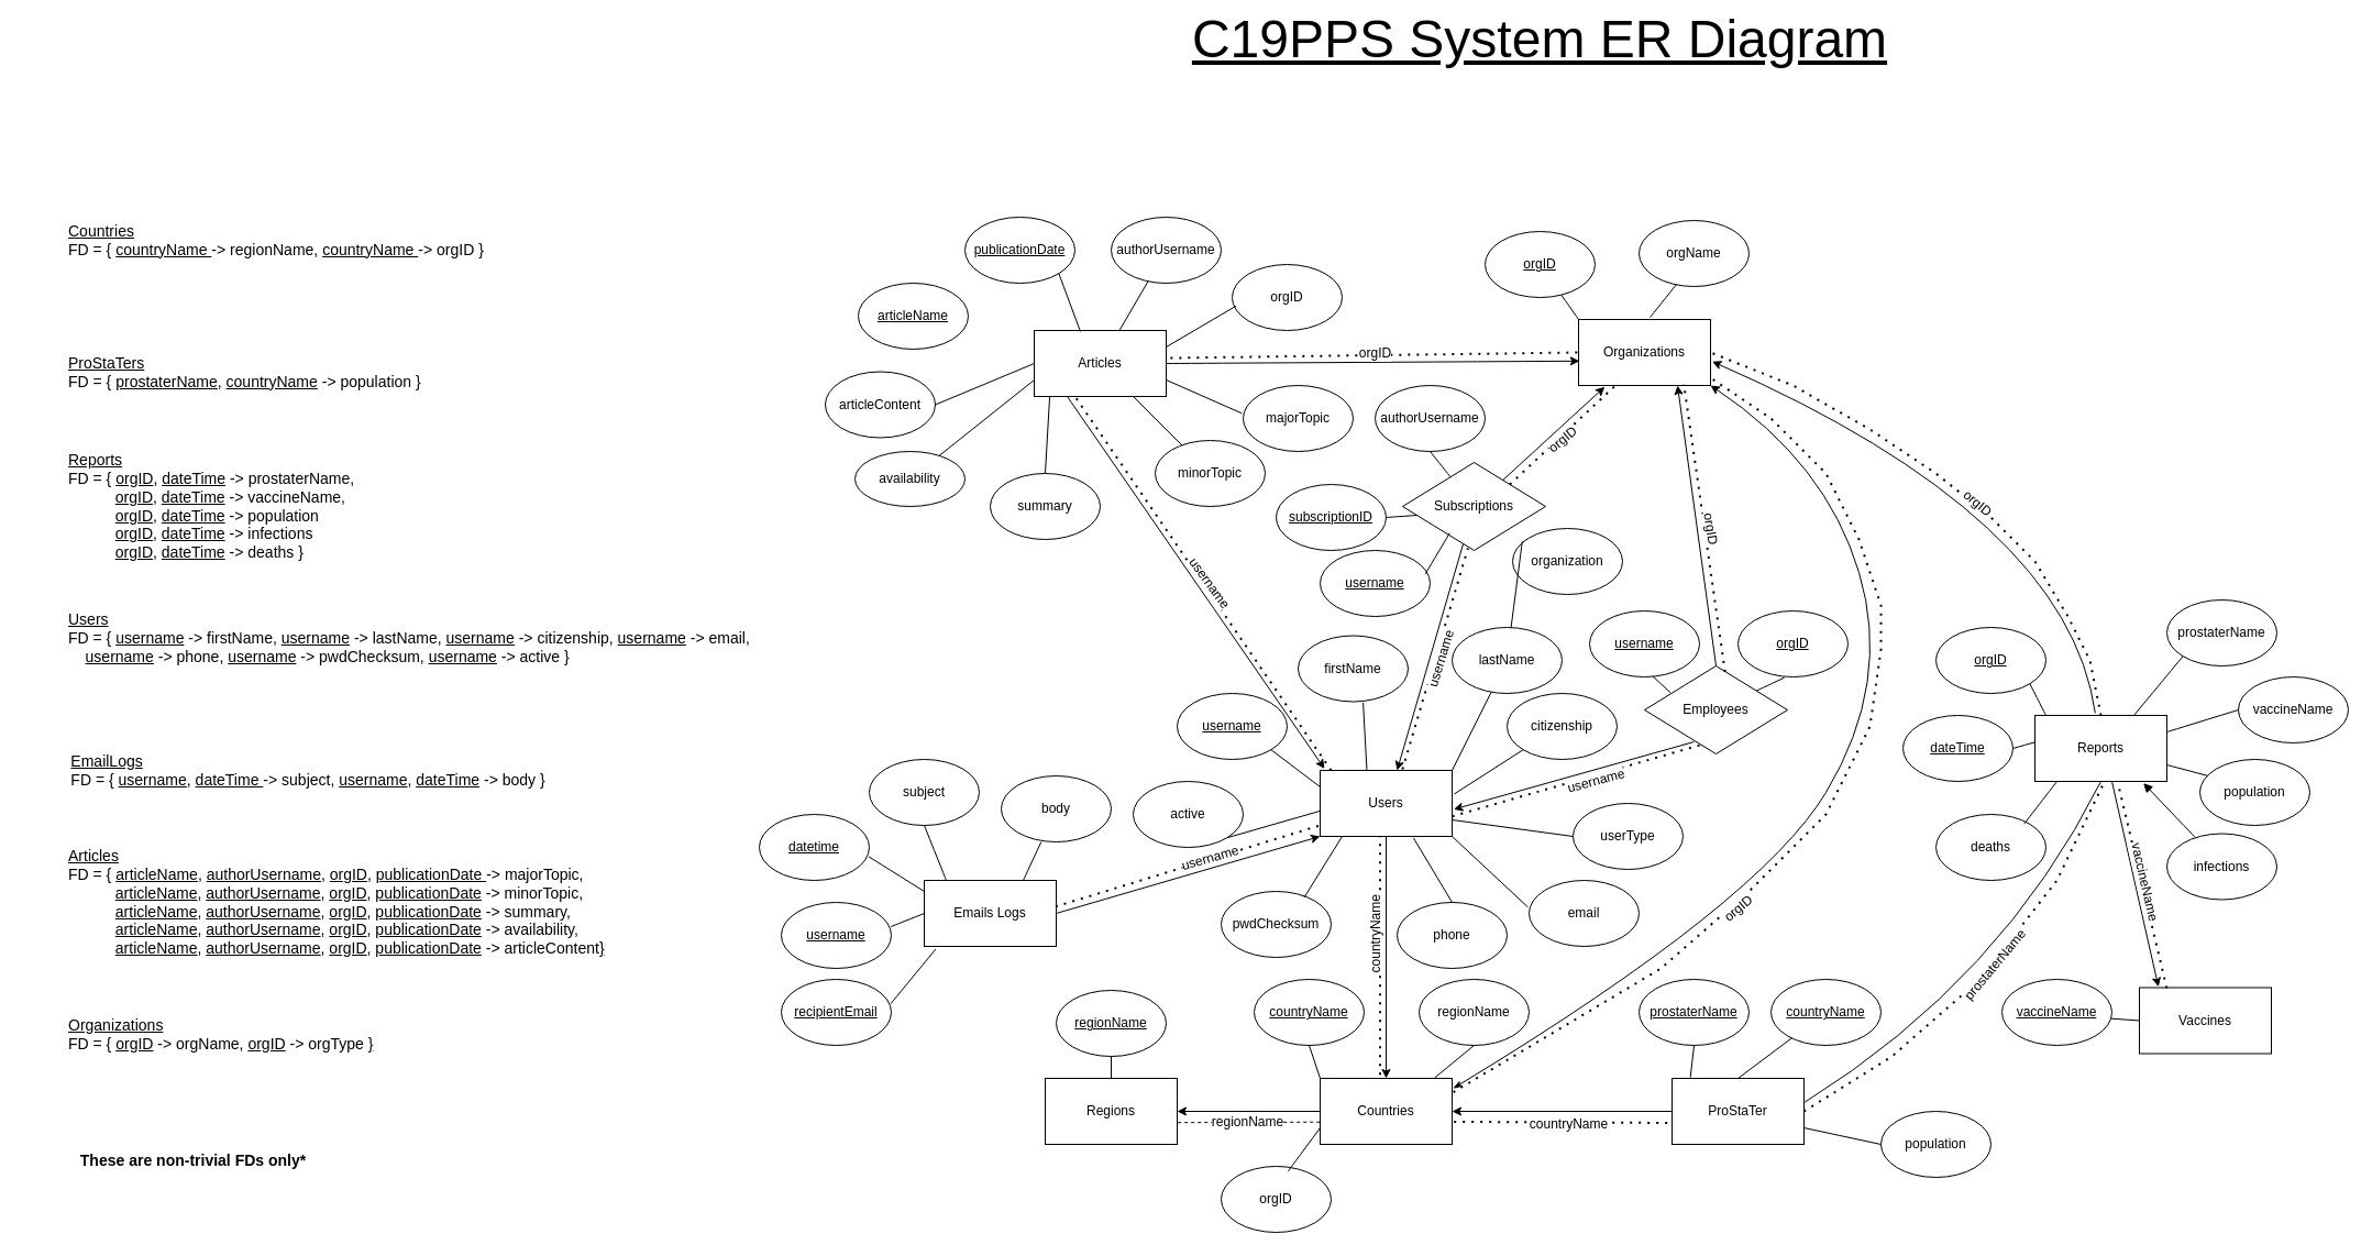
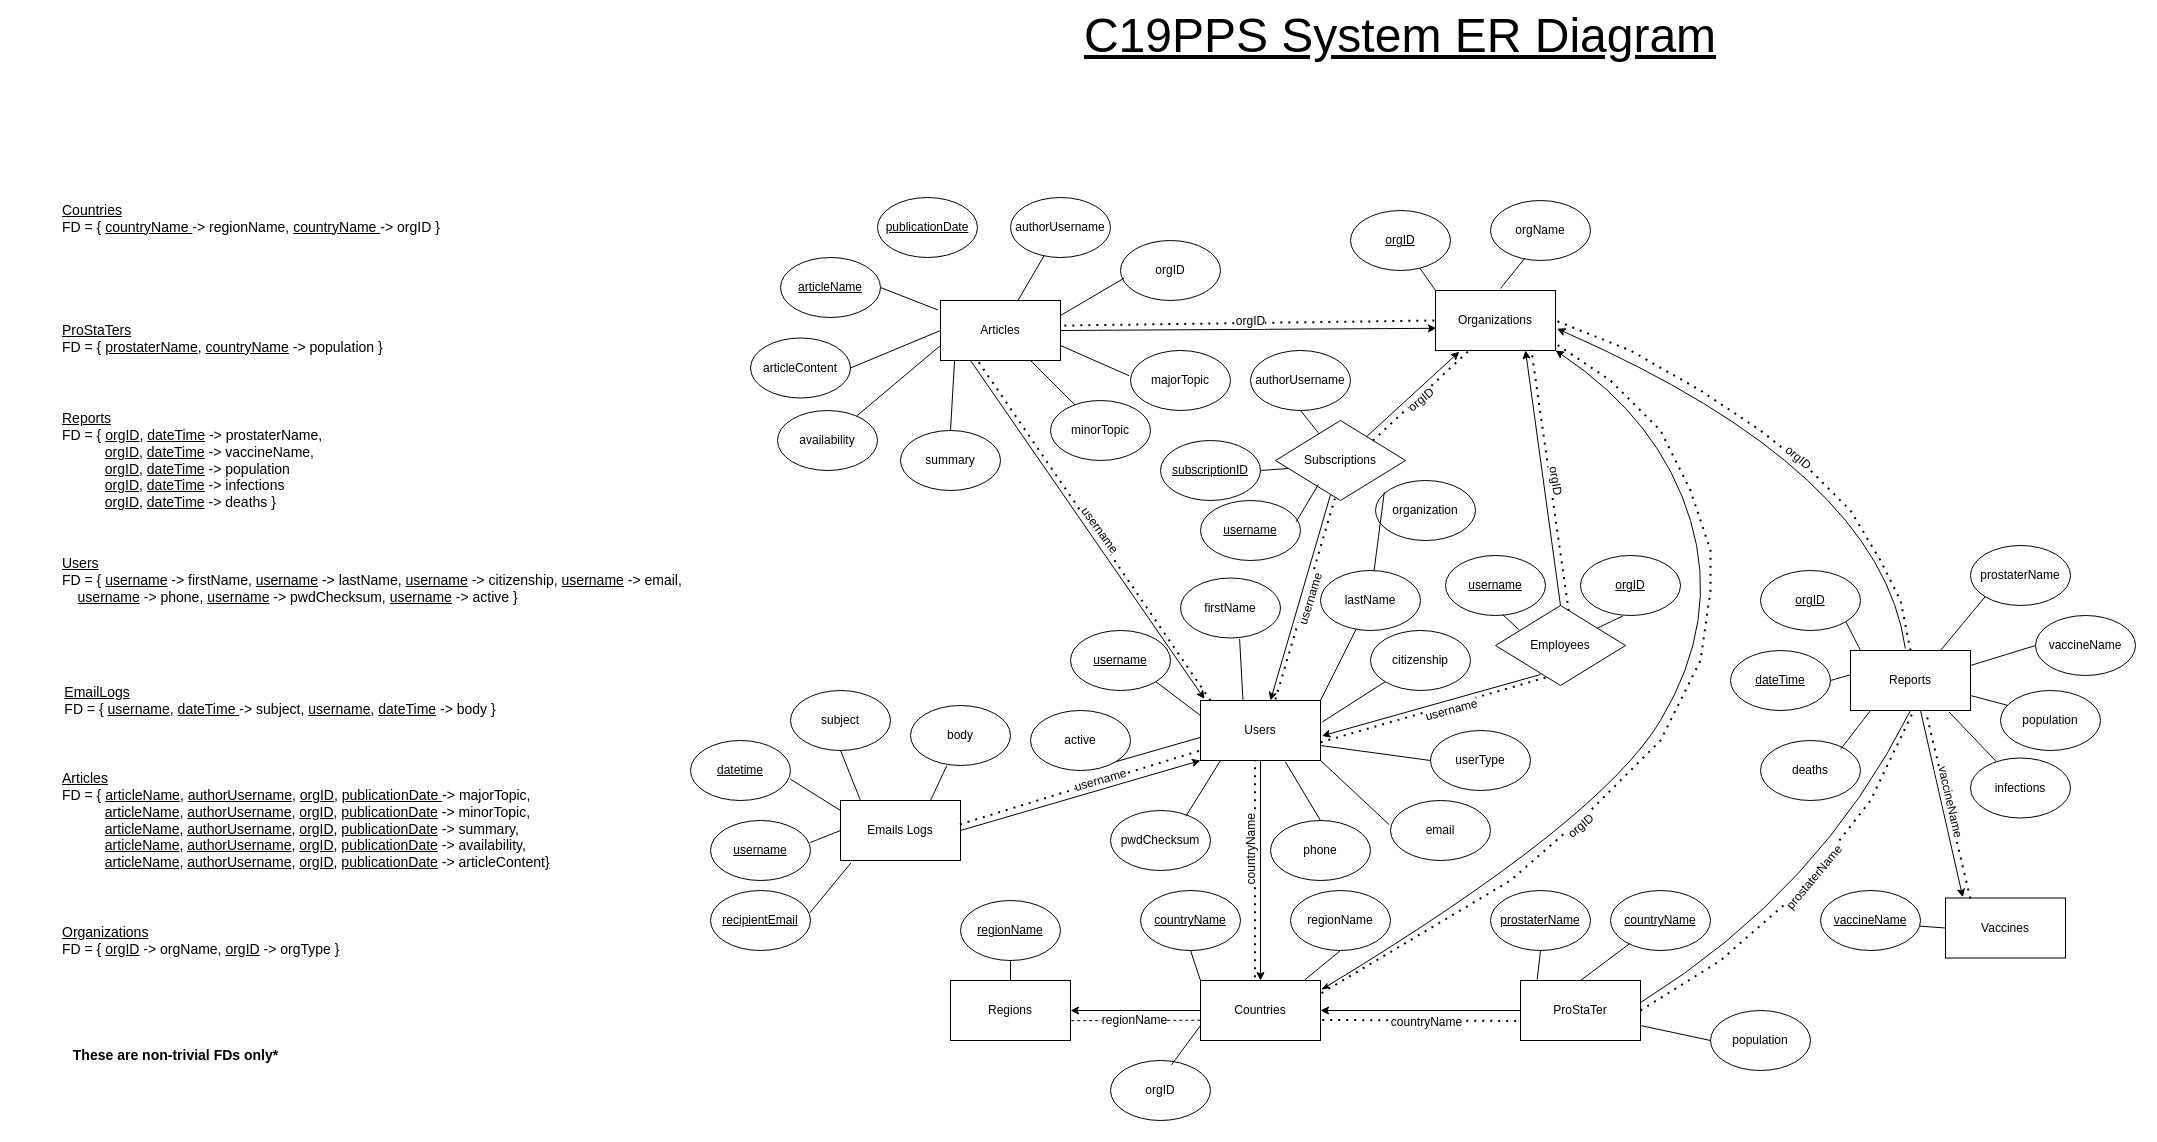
- <mxCell id="49" value="" style="endArrow=none;html=1;rounded=0;exitX=1;exitY=1;exitDx=0;exitDy=0;entryX=0.35;entryY=0.017;entryDx=0;entryDy=0;entryPerimeter=0;" parent="1" source="40" target="38" edge="1"><mxGeometry width="50" height="50" relative="1" as="geometry"><mxPoint x="950" y="300" as="sourcePoint" /><mxPoint x="1000" y="250" as="targetPoint" /></mxGeometry></mxCell>
+ <mxCell id="48" value="" style="endArrow=none;html=1;rounded=0;entryX=-0.021;entryY=0.158;entryDx=0;entryDy=0;entryPerimeter=0;exitX=1;exitY=0.5;exitDx=0;exitDy=0;" parent="1" source="39" target="38" edge="1"><mxGeometry width="50" height="50" relative="1" as="geometry"><mxPoint x="880" y="330" as="sourcePoint" /><mxPoint x="930" y="280" as="targetPoint" /></mxGeometry></mxCell>
- <mxCell id="148" value="availability" style="ellipse;whiteSpace=wrap;html=1;" parent="1" vertex="1"><mxGeometry x="777" y="410" width="100" height="50" as="geometry" /></mxCell>
+ <mxCell id="148" value="availability" style="ellipse;whiteSpace=wrap;html=1;" parent="1" vertex="1"><mxGeometry x="777" y="410" width="100" height="60" as="geometry" /></mxCell>
- <mxCell id="87" value="" style="endArrow=block;html=1;rounded=0;curved=1;entryX=0.822;entryY=1.026;entryDx=0;entryDy=0;entryPerimeter=0;exitX=0.257;exitY=0.057;exitDx=0;exitDy=0;exitPerimeter=0;" parent="1" source="79" target="74" edge="1"><mxGeometry width="50" height="50" relative="1" as="geometry"><mxPoint x="1940" y="780" as="sourcePoint" /><mxPoint x="1990" y="730" as="targetPoint" /></mxGeometry></mxCell>
+ <mxCell id="87" value="" style="endArrow=none;html=1;rounded=0;curved=1;entryX=0.822;entryY=1.026;entryDx=0;entryDy=0;entryPerimeter=0;exitX=0.257;exitY=0.057;exitDx=0;exitDy=0;exitPerimeter=0;" parent="1" source="79" target="74" edge="1"><mxGeometry width="50" height="50" relative="1" as="geometry"><mxPoint x="1940" y="780" as="sourcePoint" /><mxPoint x="1990" y="730" as="targetPoint" /></mxGeometry></mxCell>
